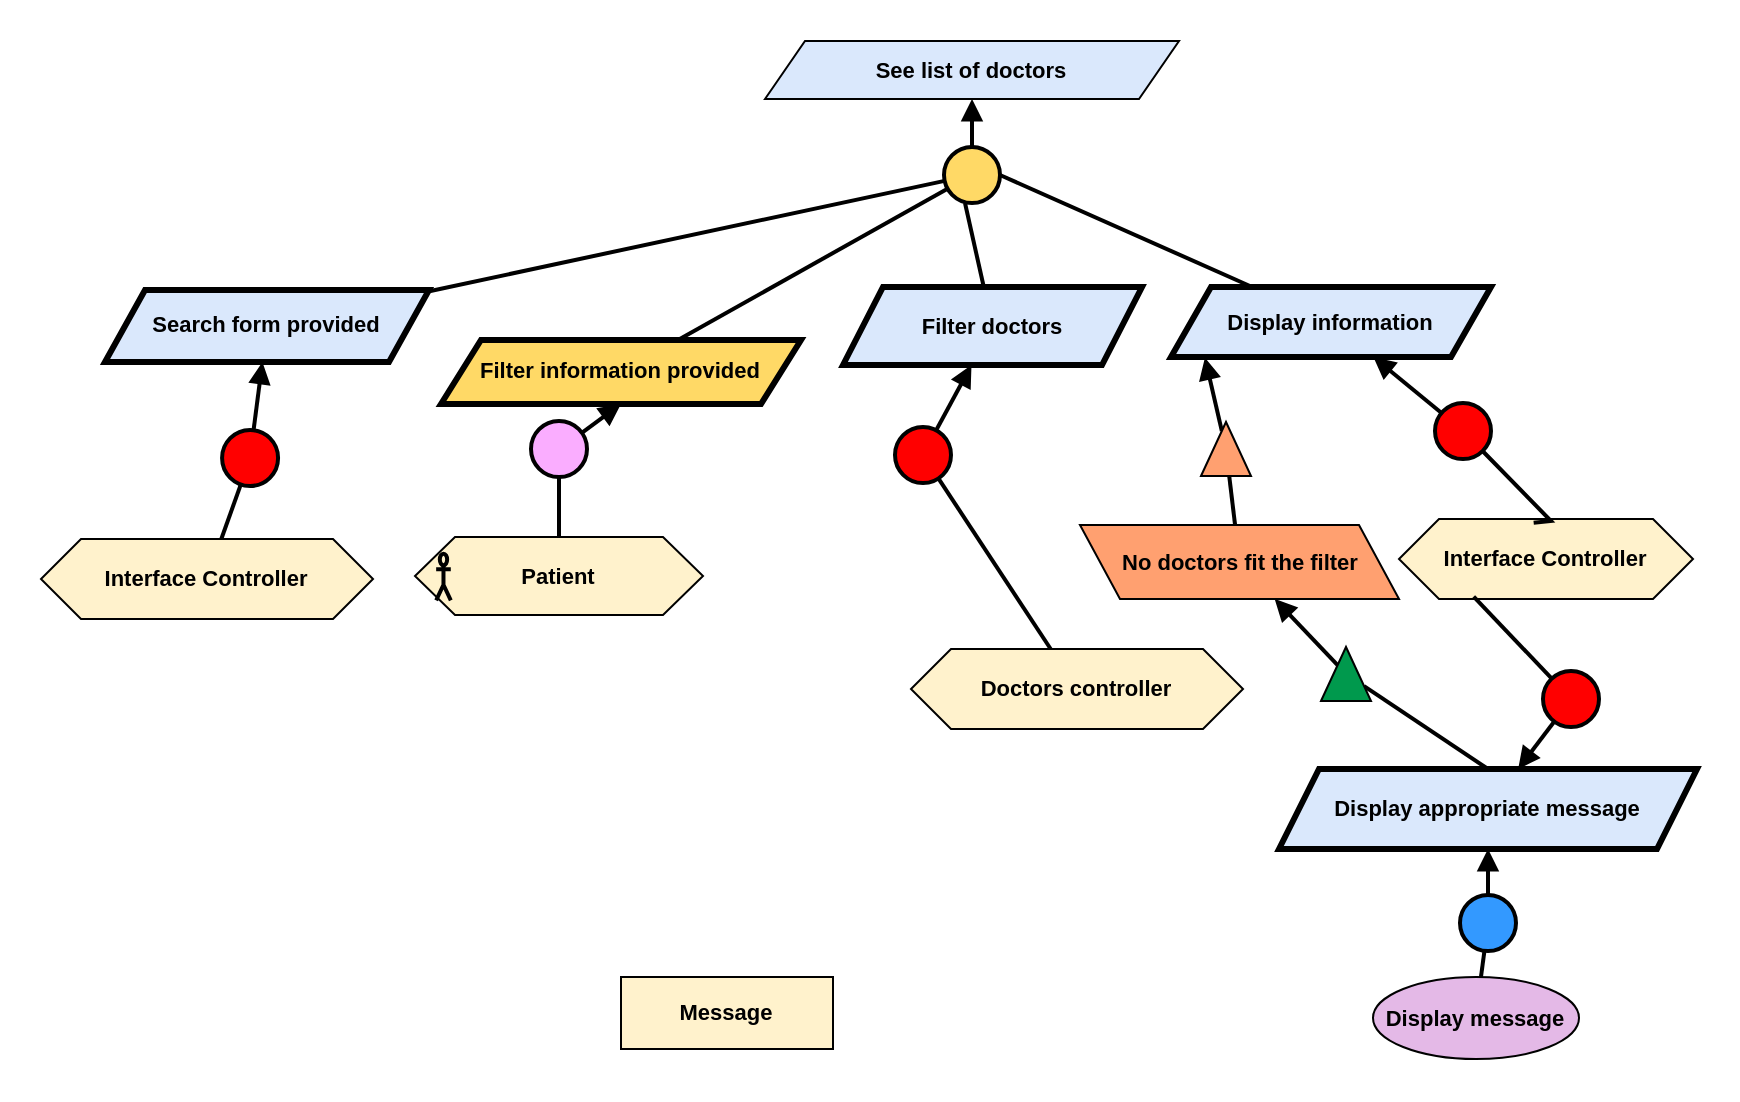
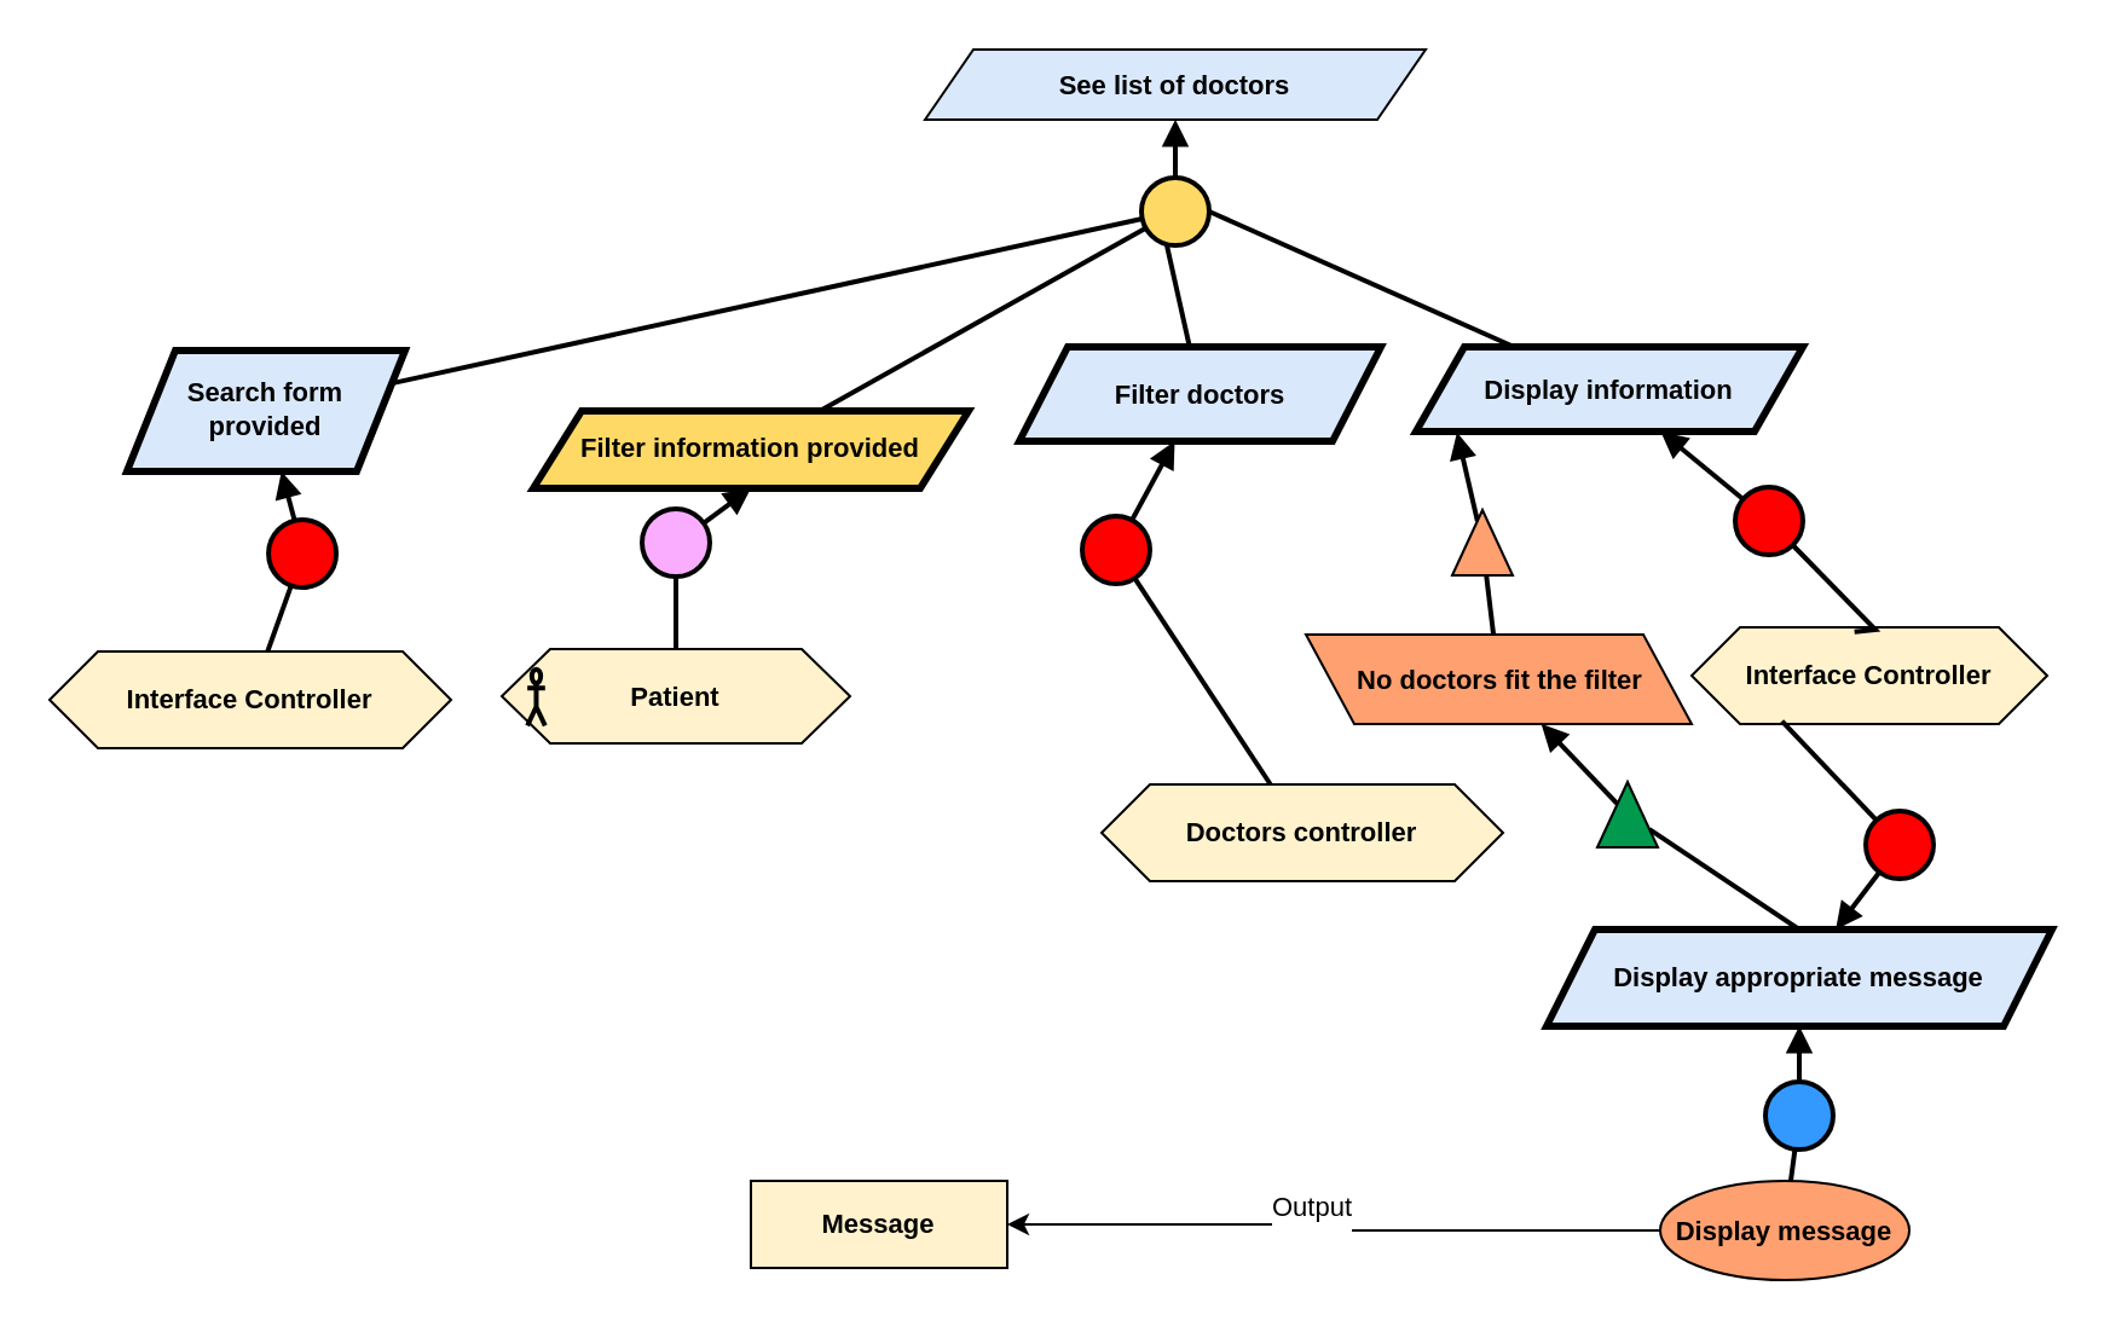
- <mxCell id="43" value="&lt;b&gt;Search form provided&lt;/b&gt;" style="shape=parallelogram;perimeter=parallelogramPerimeter;whiteSpace=wrap;html=1;fixedSize=1;fillColor=#dae8fc;strokeColor=#000000;strokeWidth=3;fontFamily=Helvetica;fontSize=11;fontColor=default;labelBackgroundColor=none;" vertex="1" parent="1"><mxGeometry x="52" y="144.49" width="162" height="36.01" as="geometry" /></mxCell>
+ <mxCell id="43" value="&lt;b&gt;Search form provided&lt;/b&gt;" style="shape=parallelogram;perimeter=parallelogramPerimeter;whiteSpace=wrap;html=1;fixedSize=1;fillColor=#dae8fc;strokeColor=#000000;strokeWidth=3;fontFamily=Helvetica;fontSize=11;fontColor=default;labelBackgroundColor=none;" vertex="1" parent="1"><mxGeometry x="52" y="144.49" width="115" height="50" as="geometry" /></mxCell>
+ <mxCell id="24" style="edgeStyle=orthogonalEdgeStyle;rounded=0;orthogonalLoop=1;jettySize=auto;html=1;" parent="1" source="26" target="23" edge="1"><mxGeometry relative="1" as="geometry" /></mxCell>
+ <mxCell id="25" value="Output&lt;div&gt;&lt;br&gt;&lt;/div&gt;" style="edgeLabel;html=1;align=center;verticalAlign=middle;resizable=0;points=[];" parent="24" vertex="1" connectable="0"><mxGeometry x="0.077" y="-1" relative="1" as="geometry"><mxPoint as="offset" /></mxGeometry></mxCell>
- <mxCell id="26" value="&lt;b&gt;Display message&lt;/b&gt;" style="ellipse;whiteSpace=wrap;html=1;fillColor=#E4B9E7;strokeColor=#000000;fontFamily=Helvetica;fontSize=11;fontColor=default;labelBackgroundColor=none;" parent="1" vertex="1"><mxGeometry x="686" y="488" width="103" height="41" as="geometry" /></mxCell>
+ <mxCell id="26" value="&lt;b&gt;Display message&lt;/b&gt;" style="ellipse;whiteSpace=wrap;html=1;fillColor=#ffa070;strokeColor=#000000;fontFamily=Helvetica;fontSize=11;fontColor=default;labelBackgroundColor=none;" parent="1" vertex="1"><mxGeometry x="686" y="488" width="103" height="41" as="geometry" /></mxCell>
